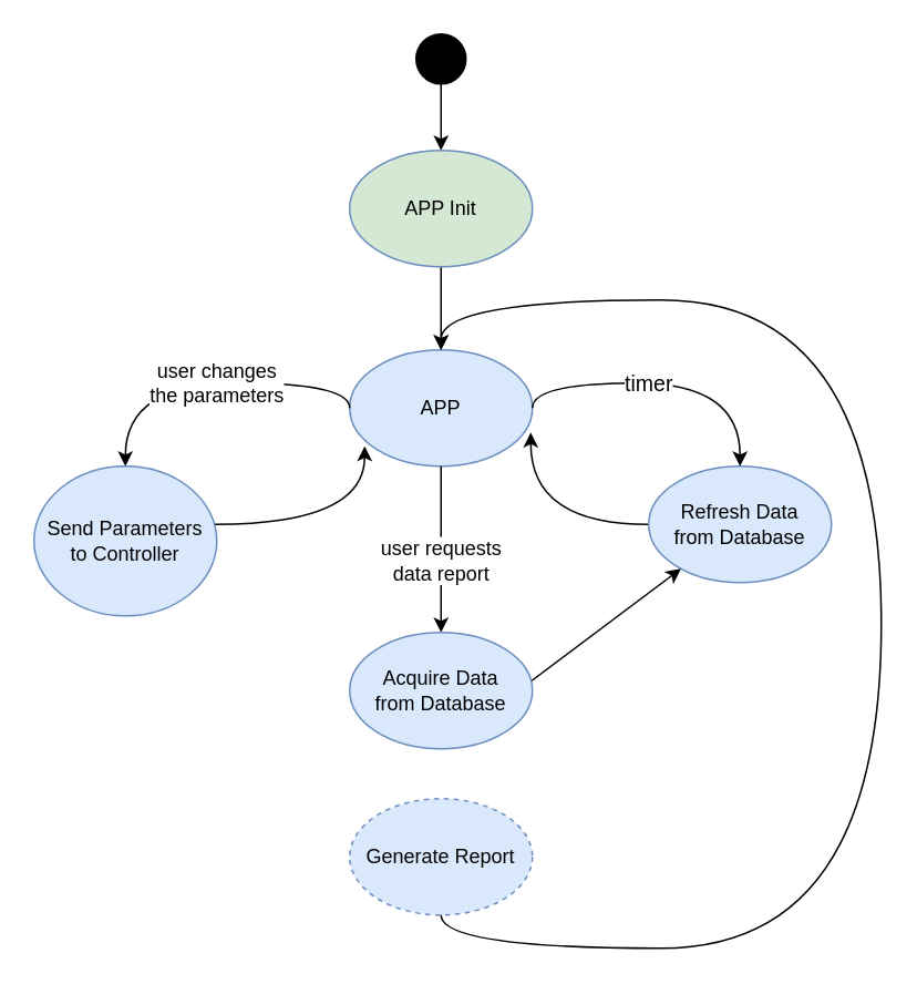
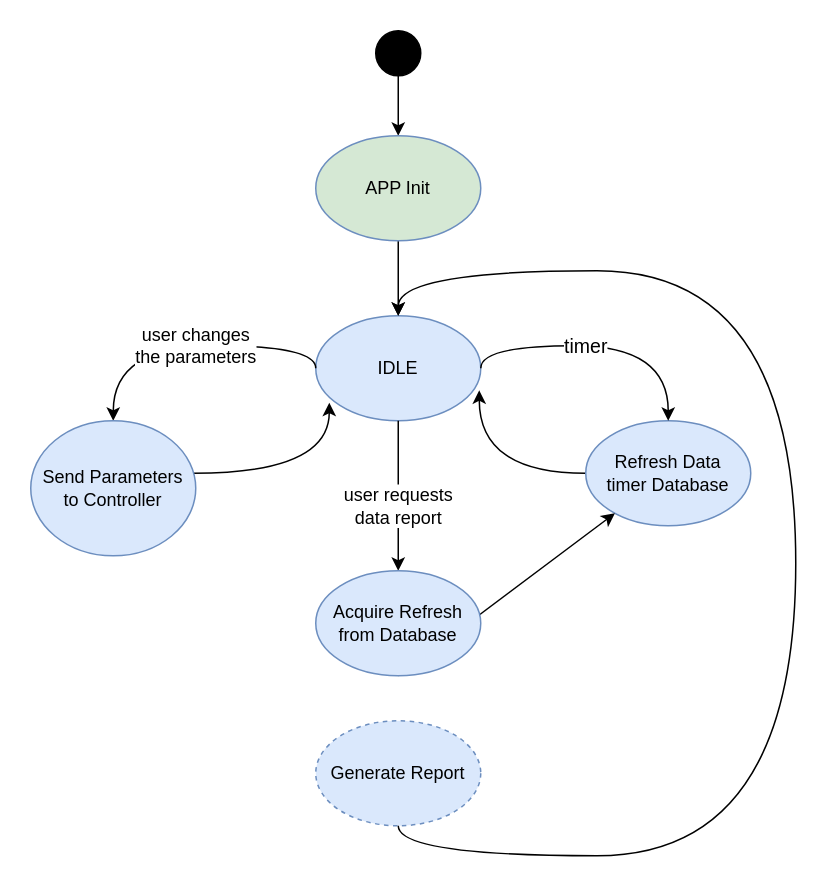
- <mxCell id="4" value="APP" style="ellipse;whiteSpace=wrap;html=1;fillColor=#dae8fc;strokeColor=#6c8ebf;" vertex="1" parent="1"><mxGeometry x="210" y="210" width="110" height="70" as="geometry" /></mxCell>
+ <mxCell id="4" value="IDLE" style="ellipse;whiteSpace=wrap;html=1;fillColor=#dae8fc;strokeColor=#6c8ebf;" vertex="1" parent="1"><mxGeometry x="210" y="210" width="110" height="70" as="geometry" /></mxCell>
- <mxCell id="9" value="Refresh Data&lt;br&gt;from Database" style="ellipse;whiteSpace=wrap;html=1;fillColor=#dae8fc;strokeColor=#6c8ebf;" vertex="1" parent="1"><mxGeometry x="390" y="280" width="110" height="70" as="geometry" /></mxCell>
+ <mxCell id="9" value="Refresh Data&lt;br&gt;timer Database" style="ellipse;whiteSpace=wrap;html=1;fillColor=#dae8fc;strokeColor=#6c8ebf;" vertex="1" parent="1"><mxGeometry x="390" y="280" width="110" height="70" as="geometry" /></mxCell>
- <mxCell id="15" value="Acquire Data&lt;br&gt;from Database" style="ellipse;whiteSpace=wrap;html=1;fillColor=#dae8fc;strokeColor=#6c8ebf;" vertex="1" parent="1"><mxGeometry x="210" y="380" width="110" height="70" as="geometry" /></mxCell>
+ <mxCell id="15" value="Acquire Refresh&lt;br&gt;from Database" style="ellipse;whiteSpace=wrap;html=1;fillColor=#dae8fc;strokeColor=#6c8ebf;" vertex="1" parent="1"><mxGeometry x="210" y="380" width="110" height="70" as="geometry" /></mxCell>
